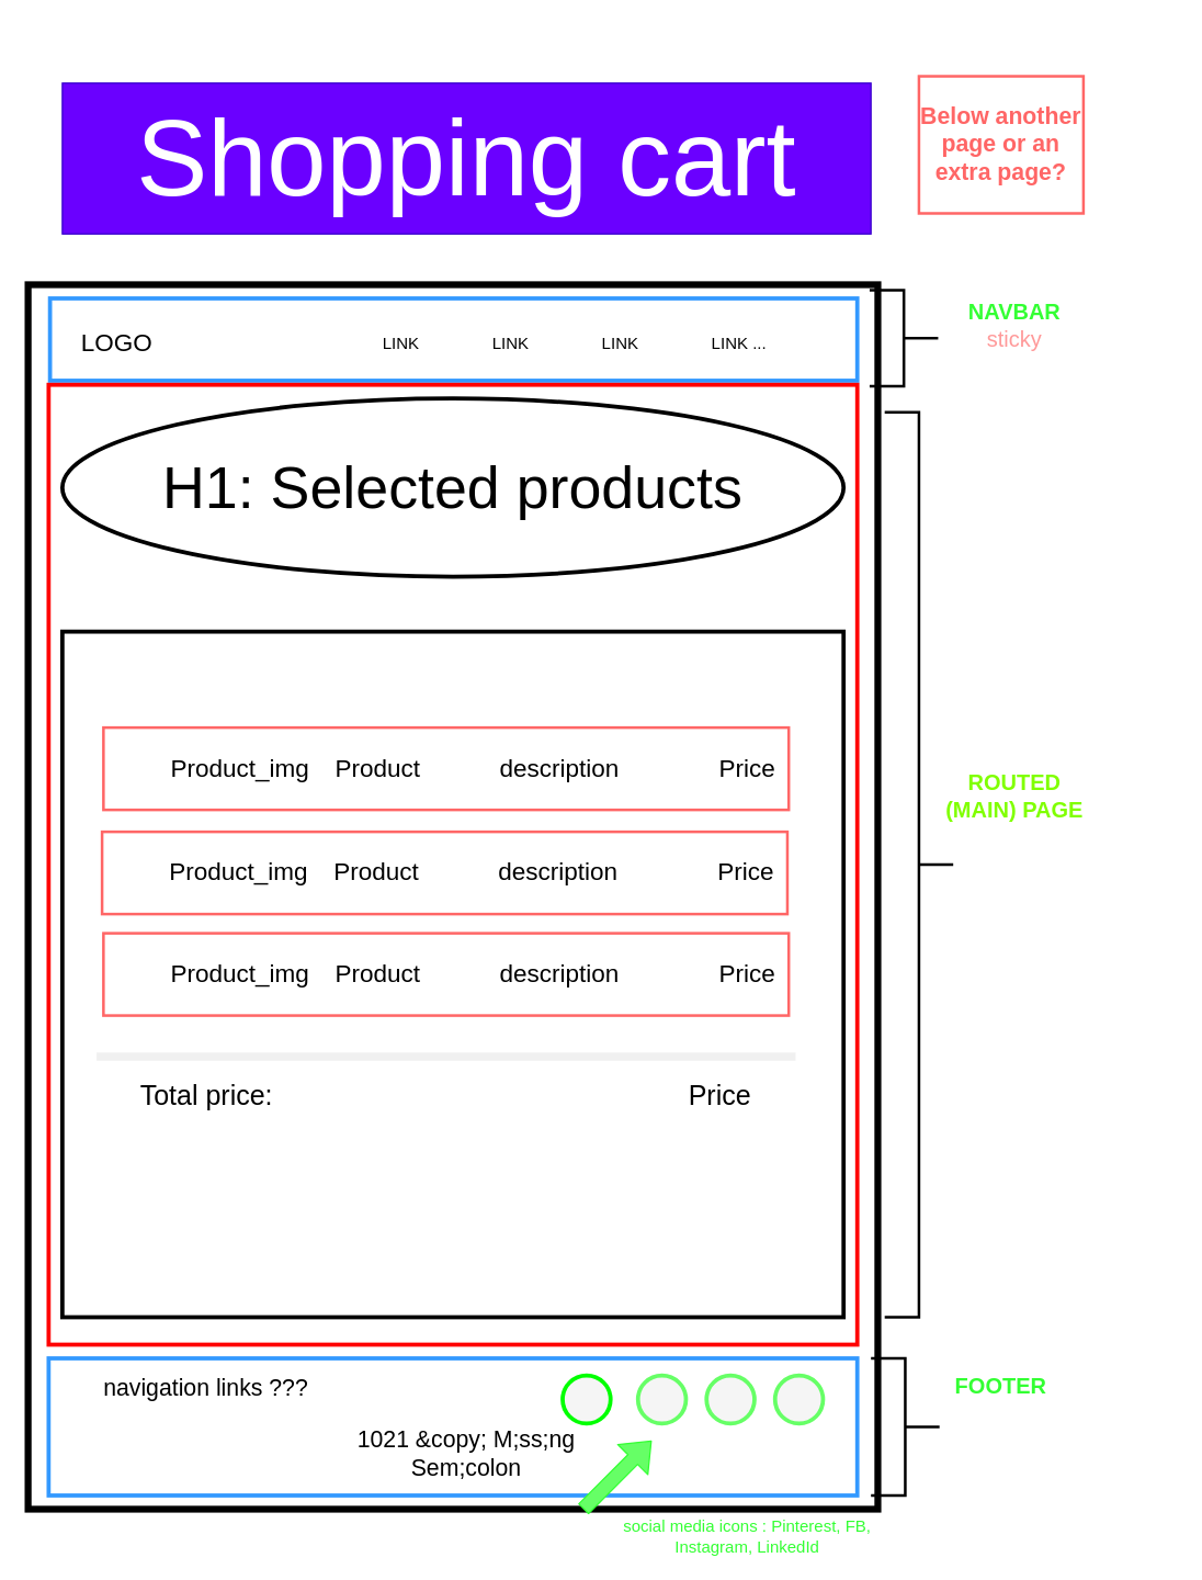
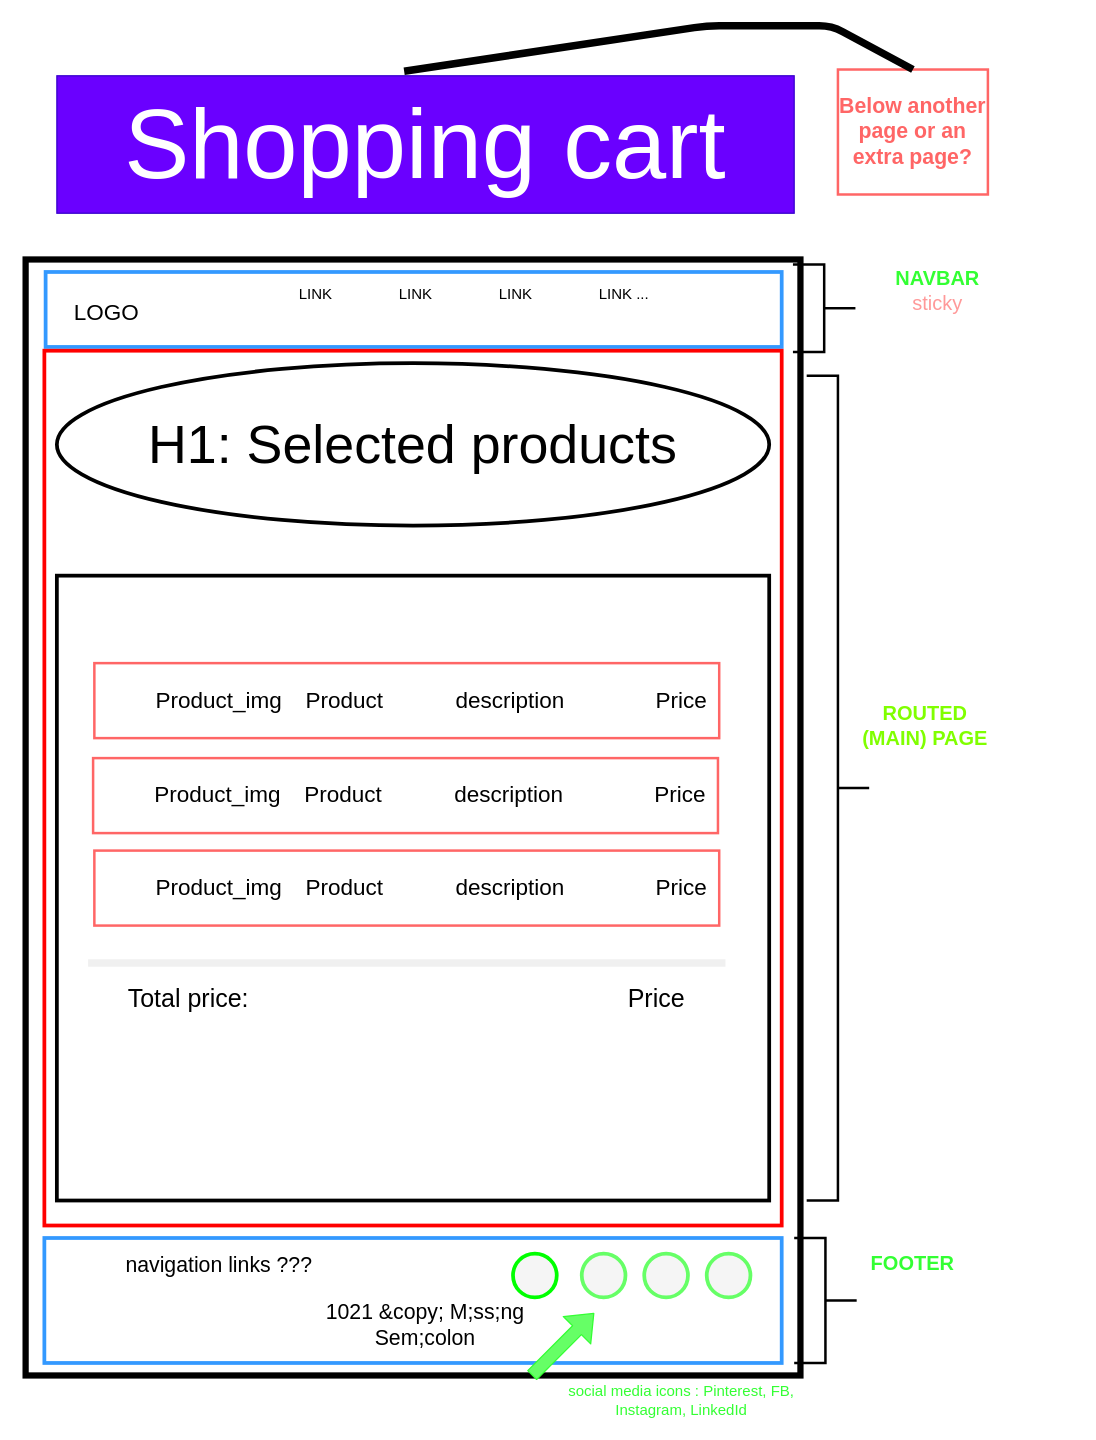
+ <mxCell id="26" value="" style="endArrow=none;html=1;exitX=0.471;exitY=-0.033;exitDx=0;exitDy=0;exitPerimeter=0;entryX=0.5;entryY=0;entryDx=0;entryDy=0;strokeWidth=6;" edge="1" parent="1" source="23" target="25"><mxGeometry width="50" height="50" relative="1" as="geometry"><mxPoint x="215" y="260" as="sourcePoint" /><mxPoint x="265" y="210" as="targetPoint" /><Array as="points"><mxPoint x="565" y="20" /><mxPoint x="665" y="20" /></Array></mxGeometry></mxCell>
- <mxCell id="5" value="&lt;font style=&quot;font-size: 16px&quot;&gt;&lt;font color=&quot;#33ff33&quot; style=&quot;font-weight: bold&quot;&gt;NAVBAR&lt;/font&gt;&lt;br&gt;&lt;font color=&quot;#ff9999&quot;&gt;sticky&lt;/font&gt;&lt;/font&gt;" style="text;html=1;strokeColor=none;fillColor=none;align=center;verticalAlign=middle;whiteSpace=wrap;rounded=0;" vertex="1" parent="1"><mxGeometry x="695" y="207" width="90" height="60" as="geometry" /></mxCell>
+ <mxCell id="5" value="&lt;font style=&quot;font-size: 16px&quot;&gt;&lt;font color=&quot;#33ff33&quot; style=&quot;font-weight: bold&quot;&gt;NAVBAR&lt;/font&gt;&lt;br&gt;&lt;font color=&quot;#ff9999&quot;&gt;sticky&lt;/font&gt;&lt;/font&gt;" style="text;html=1;strokeColor=none;fillColor=none;align=center;verticalAlign=middle;whiteSpace=wrap;rounded=0;" vertex="1" parent="1"><mxGeometry x="705" y="202" width="90" height="60" as="geometry" /></mxCell>
- <mxCell id="13" value="LINK&lt;span style=&quot;white-space: pre&quot;&gt;&#09;&lt;/span&gt;&lt;span style=&quot;white-space: pre&quot;&gt;&#09;&lt;/span&gt;LINK&lt;span style=&quot;white-space: pre&quot;&gt;&#09;&lt;/span&gt;&lt;span style=&quot;white-space: pre&quot;&gt;&#09;&lt;/span&gt;LINK&lt;span style=&quot;white-space: pre&quot;&gt;&#09;&lt;/span&gt;&lt;span style=&quot;white-space: pre&quot;&gt;&#09;&lt;/span&gt;LINK ..." style="text;html=1;strokeColor=none;fillColor=none;align=center;verticalAlign=middle;whiteSpace=wrap;rounded=0;" vertex="1" parent="1"><mxGeometry x="264" y="240" width="310" height="20" as="geometry" /></mxCell>
+ <mxCell id="13" value="LINK&lt;span style=&quot;white-space: pre&quot;&gt;&#09;&lt;/span&gt;&lt;span style=&quot;white-space: pre&quot;&gt;&#09;&lt;/span&gt;LINK&lt;span style=&quot;white-space: pre&quot;&gt;&#09;&lt;/span&gt;&lt;span style=&quot;white-space: pre&quot;&gt;&#09;&lt;/span&gt;LINK&lt;span style=&quot;white-space: pre&quot;&gt;&#09;&lt;/span&gt;&lt;span style=&quot;white-space: pre&quot;&gt;&#09;&lt;/span&gt;LINK ..." style="text;html=1;strokeColor=none;fillColor=none;align=center;verticalAlign=middle;whiteSpace=wrap;rounded=0;" vertex="1" parent="1"><mxGeometry x="224" y="225" width="310" height="20" as="geometry" /></mxCell>
- <mxCell id="21" value="&lt;font style=&quot;font-size: 17px&quot;&gt;navigation links ???&lt;/font&gt;" style="text;html=1;strokeColor=none;fillColor=none;align=center;verticalAlign=middle;whiteSpace=wrap;rounded=0;" vertex="1" parent="1"><mxGeometry x="55" y="1002.5" width="190" height="20" as="geometry" /></mxCell>
+ <mxCell id="21" value="&lt;font style=&quot;font-size: 17px&quot;&gt;navigation links ???&lt;/font&gt;" style="text;html=1;strokeColor=none;fillColor=none;align=center;verticalAlign=middle;whiteSpace=wrap;rounded=0;" vertex="1" parent="1"><mxGeometry x="80" y="1002.5" width="190" height="20" as="geometry" /></mxCell>
